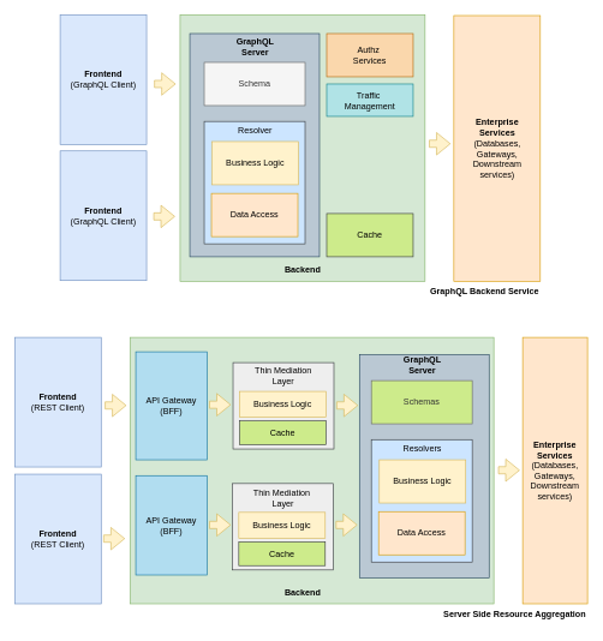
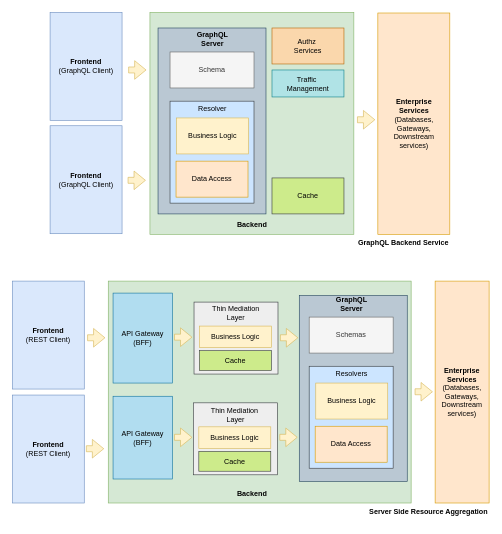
- <mxCell id="23" value="Schemas" style="rounded=0;whiteSpace=wrap;html=1;fillColor=#cdeb8b;fontColor=#333333;strokeColor=#666666;" parent="1" vertex="1"><mxGeometry x="515" y="528" width="140" height="60" as="geometry" /></mxCell>
+ <mxCell id="23" value="Schemas" style="rounded=0;whiteSpace=wrap;html=1;fillColor=#f5f5f5;fontColor=#333333;strokeColor=#666666;" parent="1" vertex="1"><mxGeometry x="515" y="528" width="140" height="60" as="geometry" /></mxCell>
